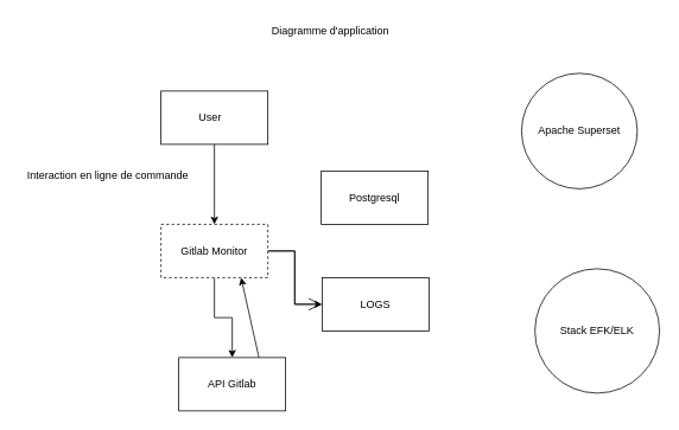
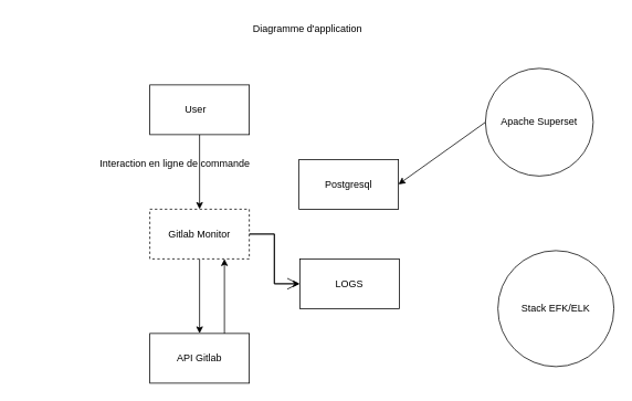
+ <mxCell id="15" value="" style="endArrow=classic;html=1;rounded=0;exitX=0;exitY=0.5;exitDx=0;exitDy=0;entryX=1;entryY=0.5;entryDx=0;entryDy=0;" edge="1" parent="1" source="13" target="9"><mxGeometry width="50" height="50" relative="1" as="geometry"><mxPoint x="310" y="372" as="sourcePoint" /><mxPoint x="360" y="322" as="targetPoint" /></mxGeometry></mxCell>
- <mxCell id="16" value="Interaction en ligne de commande" style="text;html=1;align=center;verticalAlign=middle;resizable=0;points=[];autosize=1;strokeColor=none;fillColor=none;" vertex="1" parent="1"><mxGeometry x="20" y="182" width="200" height="30" as="geometry" /></mxCell>
+ <mxCell id="16" value="Interaction en ligne de commande" style="text;html=1;align=center;verticalAlign=middle;resizable=0;points=[];autosize=1;strokeColor=none;fillColor=none;" vertex="1" parent="1"><mxGeometry x="110" y="182" width="200" height="30" as="geometry" /></mxCell>
- <mxCell id="7" value="API Gitlab" style="rounded=0;whiteSpace=wrap;html=1;" vertex="1" parent="1"><mxGeometry x="200" y="402" width="120" height="60" as="geometry" /></mxCell>
+ <mxCell id="7" value="API Gitlab" style="rounded=0;whiteSpace=wrap;html=1;" vertex="1" parent="1"><mxGeometry x="180" y="402" width="120" height="60" as="geometry" /></mxCell>
